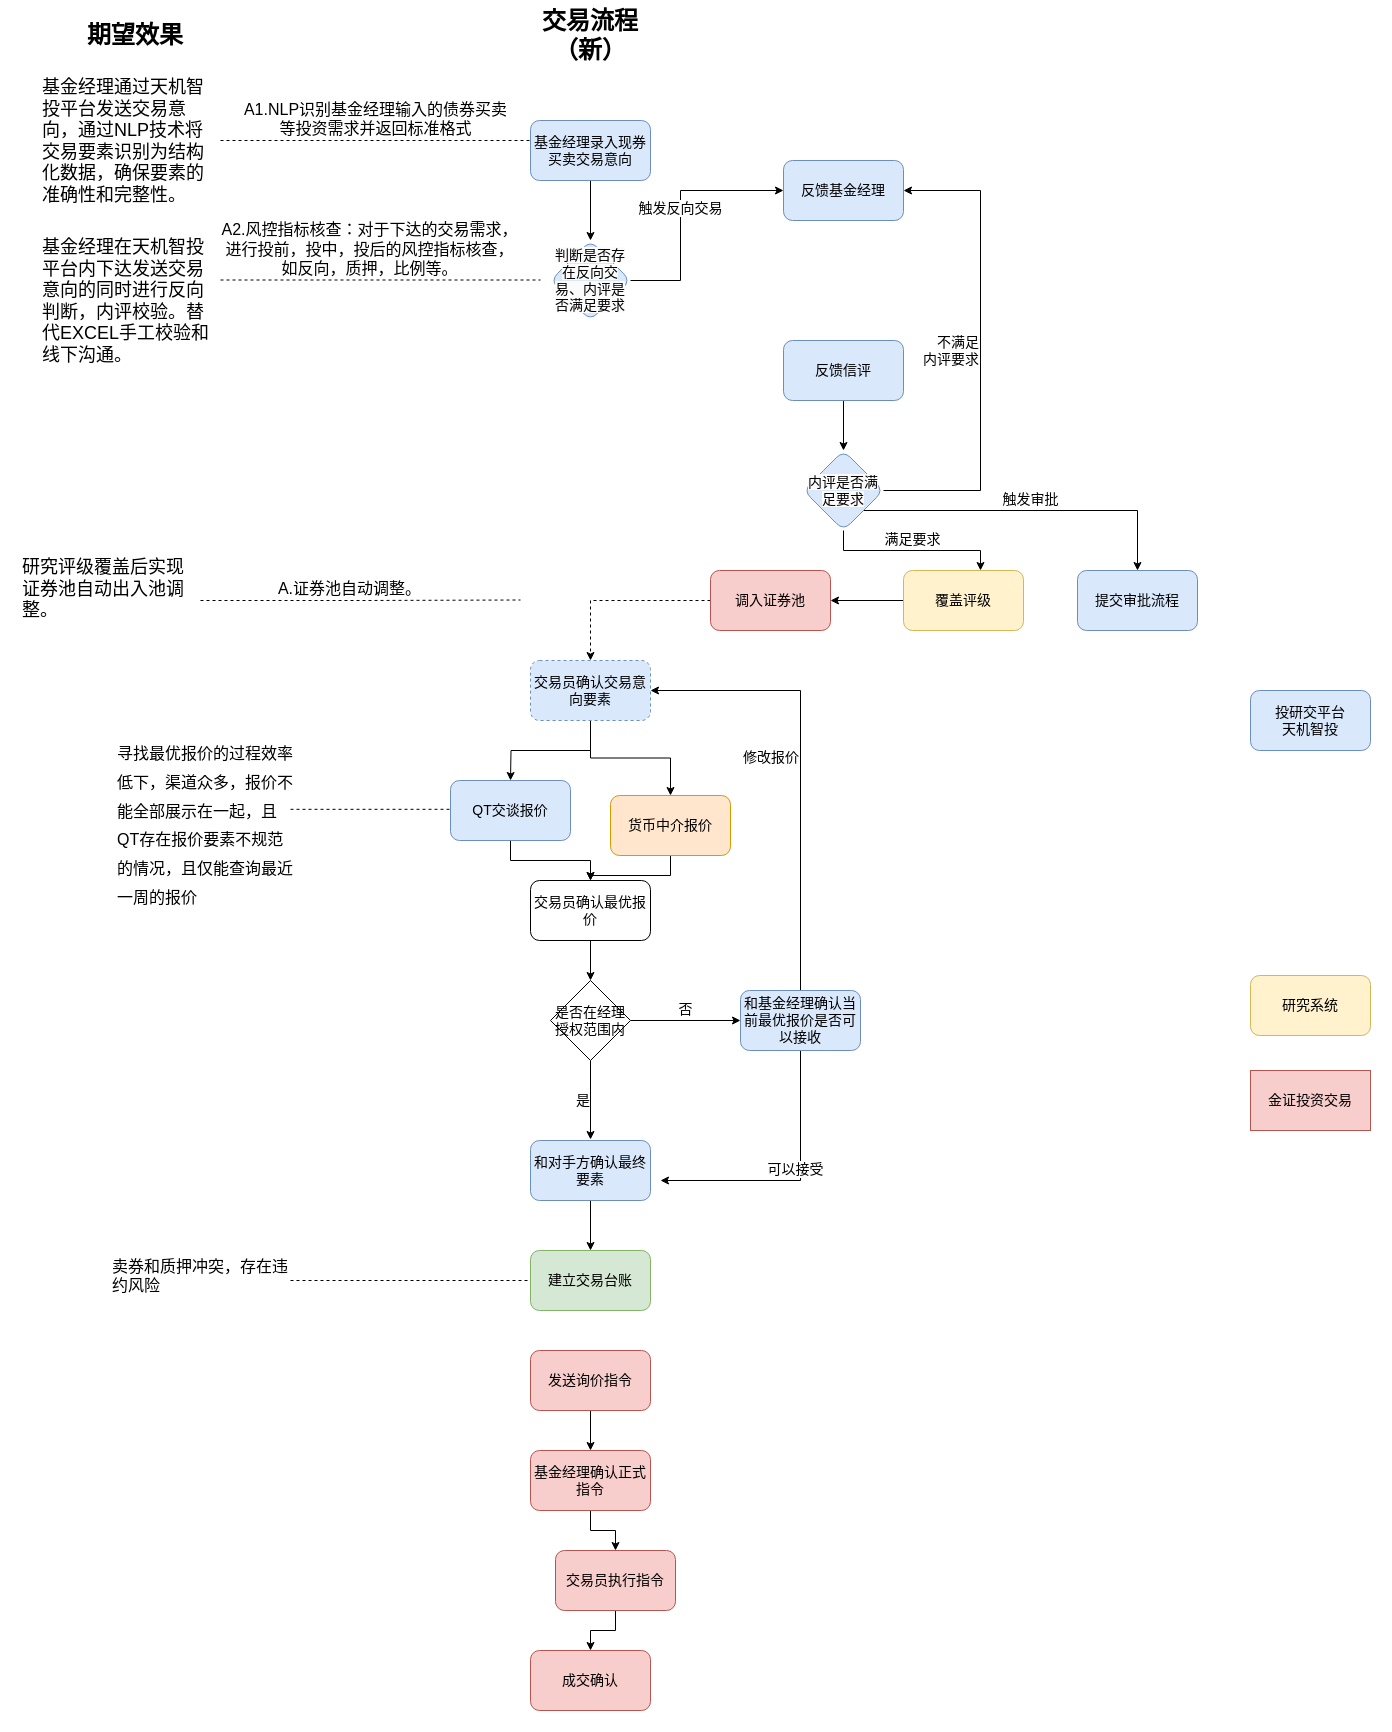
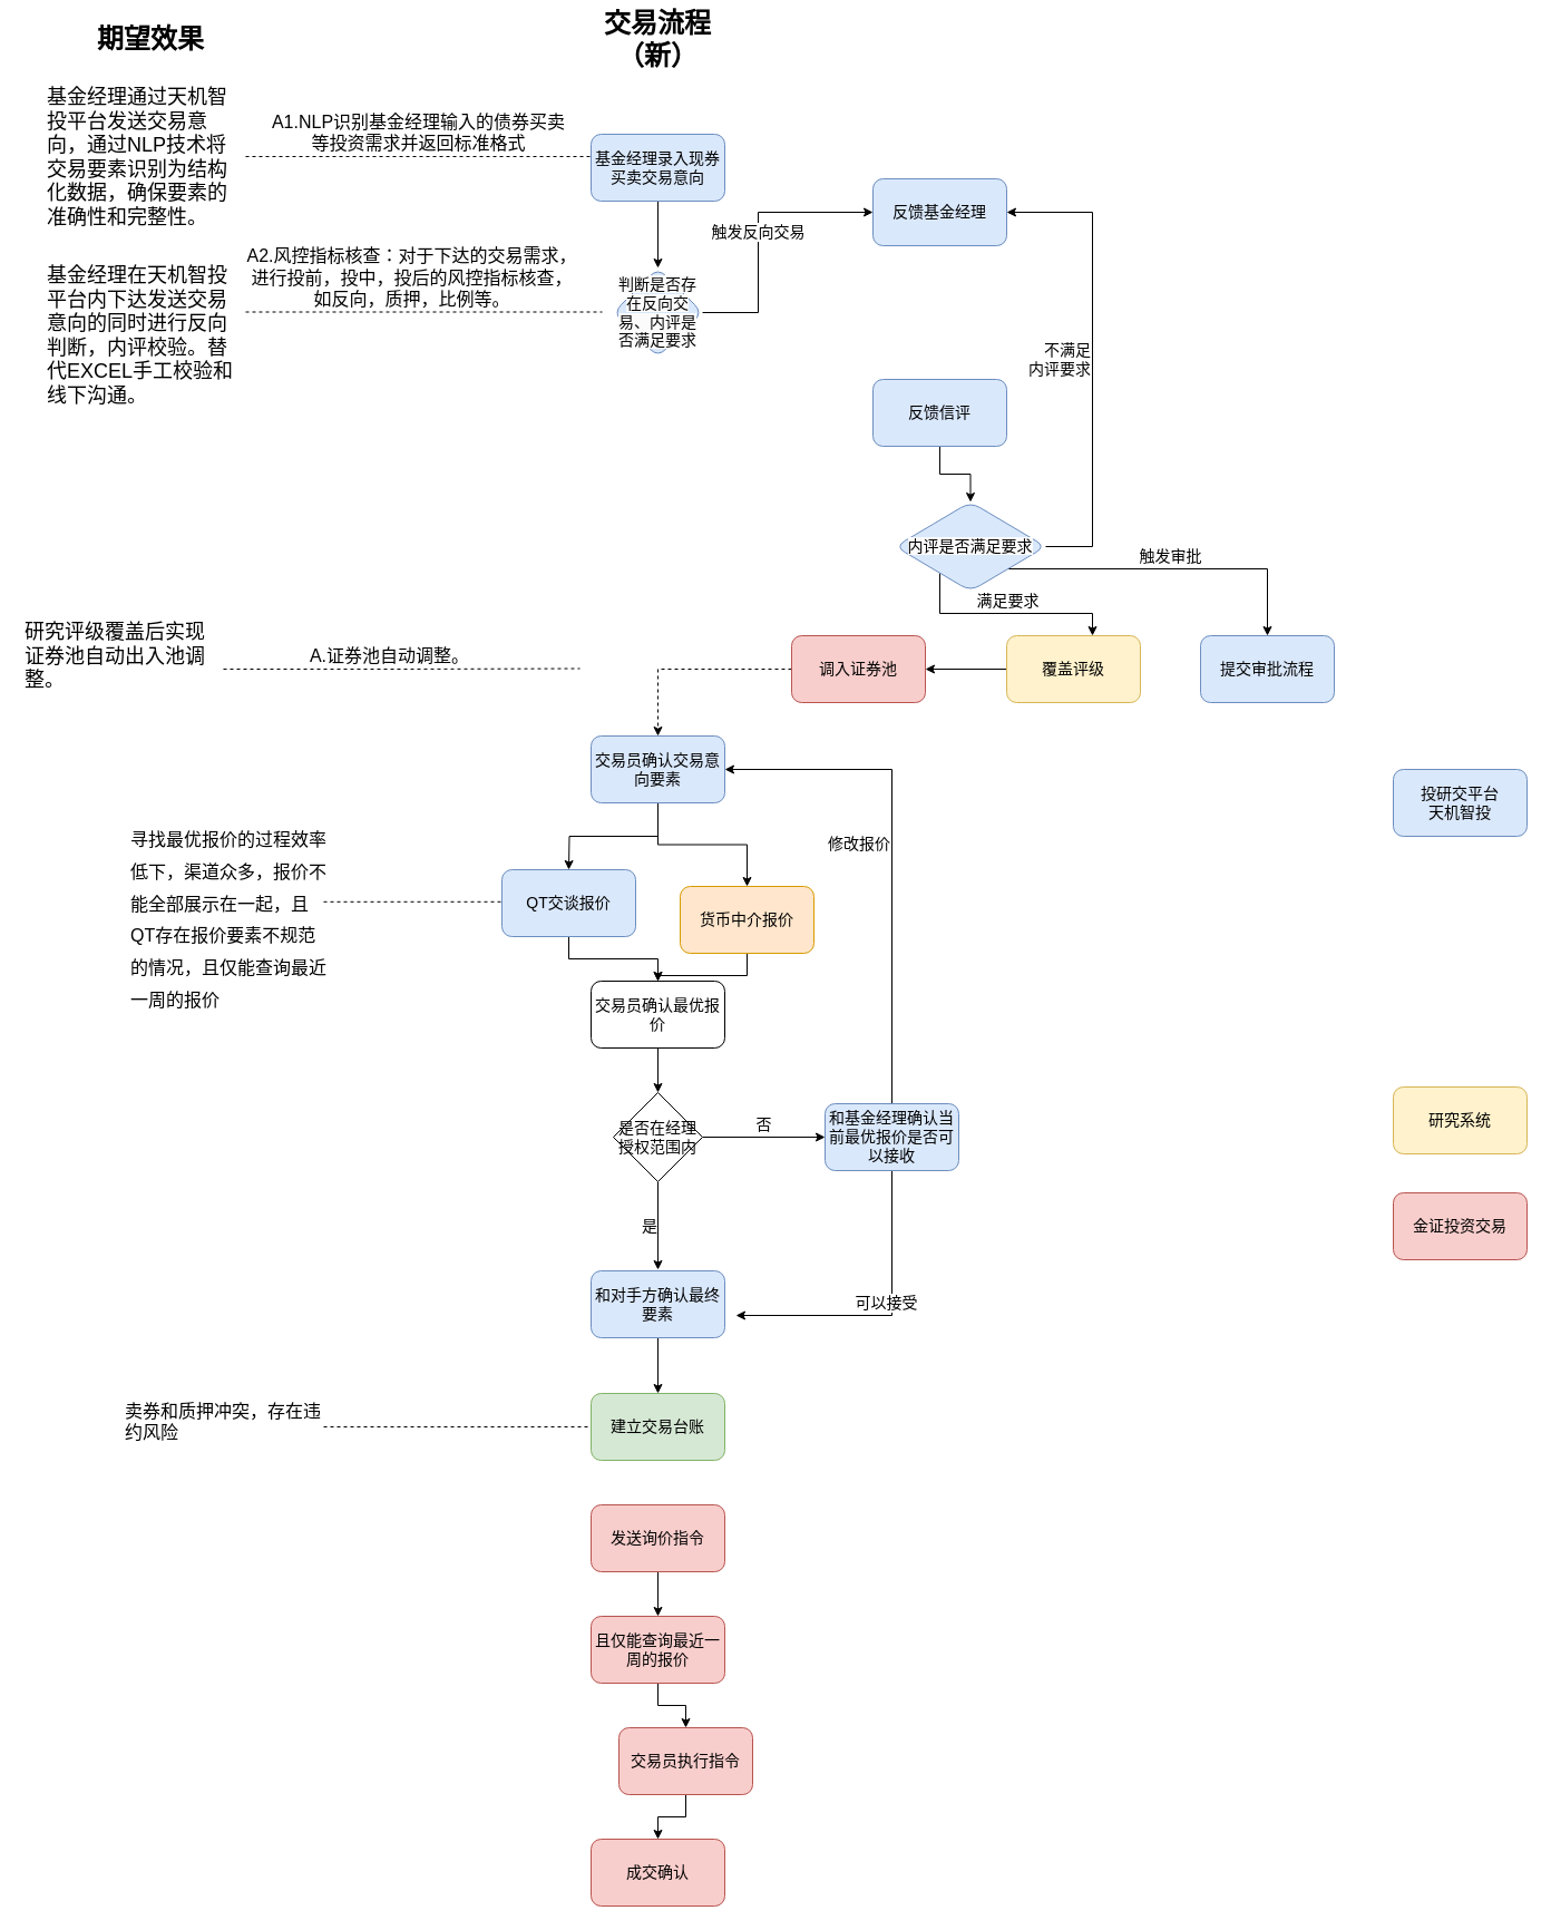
- <mxCell id="44" value="&lt;br&gt;&lt;span style=&quot;color: rgb(0, 0, 0); font-family: Helvetica; font-style: normal; font-variant-ligatures: normal; font-variant-caps: normal; font-weight: 400; letter-spacing: normal; orphans: 2; text-align: center; text-indent: 0px; text-transform: none; widows: 2; word-spacing: 0px; -webkit-text-stroke-width: 0px; white-space: normal; background-color: rgb(251, 251, 251); text-decoration-thickness: initial; text-decoration-style: initial; text-decoration-color: initial; float: none; display: inline !important;&quot;&gt;内评是否&lt;/span&gt;&lt;span style=&quot;background-color: light-dark(rgb(251, 251, 251), rgb(21, 21, 21)); color: light-dark(rgb(0, 0, 0), rgb(237, 237, 237));&quot;&gt;满足要求&lt;/span&gt;&lt;div&gt;&lt;br&gt;&lt;/div&gt;" style="rhombus;whiteSpace=wrap;html=1;fillColor=#dae8fc;strokeColor=#6c8ebf;rounded=1;textShadow=0;fontSize=14;" parent="1" vertex="1"><mxGeometry x="803" y="450" width="80" height="80" as="geometry" /></mxCell>
+ <mxCell id="44" value="&lt;br&gt;&lt;span style=&quot;color: rgb(0, 0, 0); font-family: Helvetica; font-style: normal; font-variant-ligatures: normal; font-variant-caps: normal; font-weight: 400; letter-spacing: normal; orphans: 2; text-align: center; text-indent: 0px; text-transform: none; widows: 2; word-spacing: 0px; -webkit-text-stroke-width: 0px; white-space: normal; background-color: rgb(251, 251, 251); text-decoration-thickness: initial; text-decoration-style: initial; text-decoration-color: initial; float: none; display: inline !important;&quot;&gt;内评是否&lt;/span&gt;&lt;span style=&quot;background-color: light-dark(rgb(251, 251, 251), rgb(21, 21, 21)); color: light-dark(rgb(0, 0, 0), rgb(237, 237, 237));&quot;&gt;满足要求&lt;/span&gt;&lt;div&gt;&lt;br&gt;&lt;/div&gt;" style="rhombus;whiteSpace=wrap;html=1;fillColor=#dae8fc;strokeColor=#6c8ebf;rounded=1;textShadow=0;fontSize=14;" parent="1" vertex="1"><mxGeometry x="803" y="450" width="135" height="80" as="geometry" /></mxCell>
- <mxCell id="6" value="交易员确认交易意向要素" style="rounded=1;whiteSpace=wrap;html=1;fillColor=#dae8fc;strokeColor=#6c8ebf;fontSize=14;dashed=1;" parent="1" vertex="1"><mxGeometry x="530" y="660" width="120" height="60" as="geometry" /></mxCell>
+ <mxCell id="6" value="交易员确认交易意向要素" style="rounded=1;whiteSpace=wrap;html=1;fillColor=#dae8fc;strokeColor=#6c8ebf;fontSize=14;" parent="1" vertex="1"><mxGeometry x="530" y="660" width="120" height="60" as="geometry" /></mxCell>
- <mxCell id="28" value="金证投资交易" style="whiteSpace=wrap;html=1;fillColor=#f8cecc;strokeColor=#b85450;fontSize=14;rounded=0;" parent="1" vertex="1"><mxGeometry x="1250" y="1070" width="120" height="60" as="geometry" /></mxCell>
+ <mxCell id="28" value="金证投资交易" style="rounded=1;whiteSpace=wrap;html=1;fillColor=#f8cecc;strokeColor=#b85450;fontSize=14;" parent="1" vertex="1"><mxGeometry x="1250" y="1070" width="120" height="60" as="geometry" /></mxCell>
- <mxCell id="24" value="基金经理确认正式指令" style="rounded=1;whiteSpace=wrap;html=1;fillColor=#f8cecc;strokeColor=#b85450;fontSize=14;" parent="1" vertex="1"><mxGeometry x="530" y="1450" width="120" height="60" as="geometry" /></mxCell>
+ <mxCell id="24" value="且仅能查询最近一周的报价" style="rounded=1;whiteSpace=wrap;html=1;fillColor=#f8cecc;strokeColor=#b85450;fontSize=14;" parent="1" vertex="1"><mxGeometry x="530" y="1450" width="120" height="60" as="geometry" /></mxCell>
